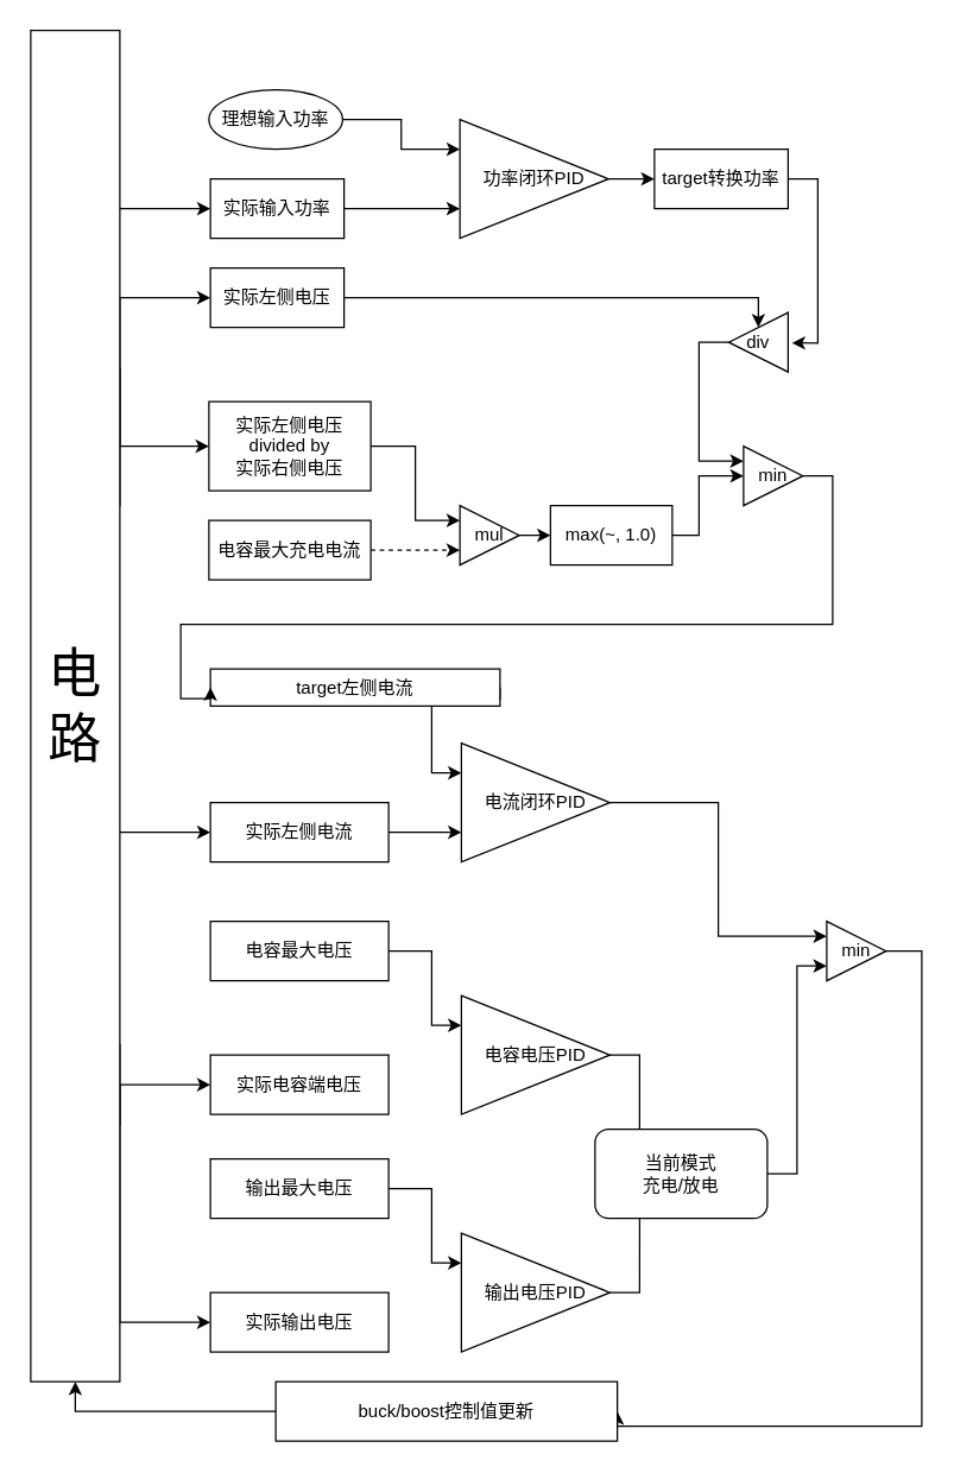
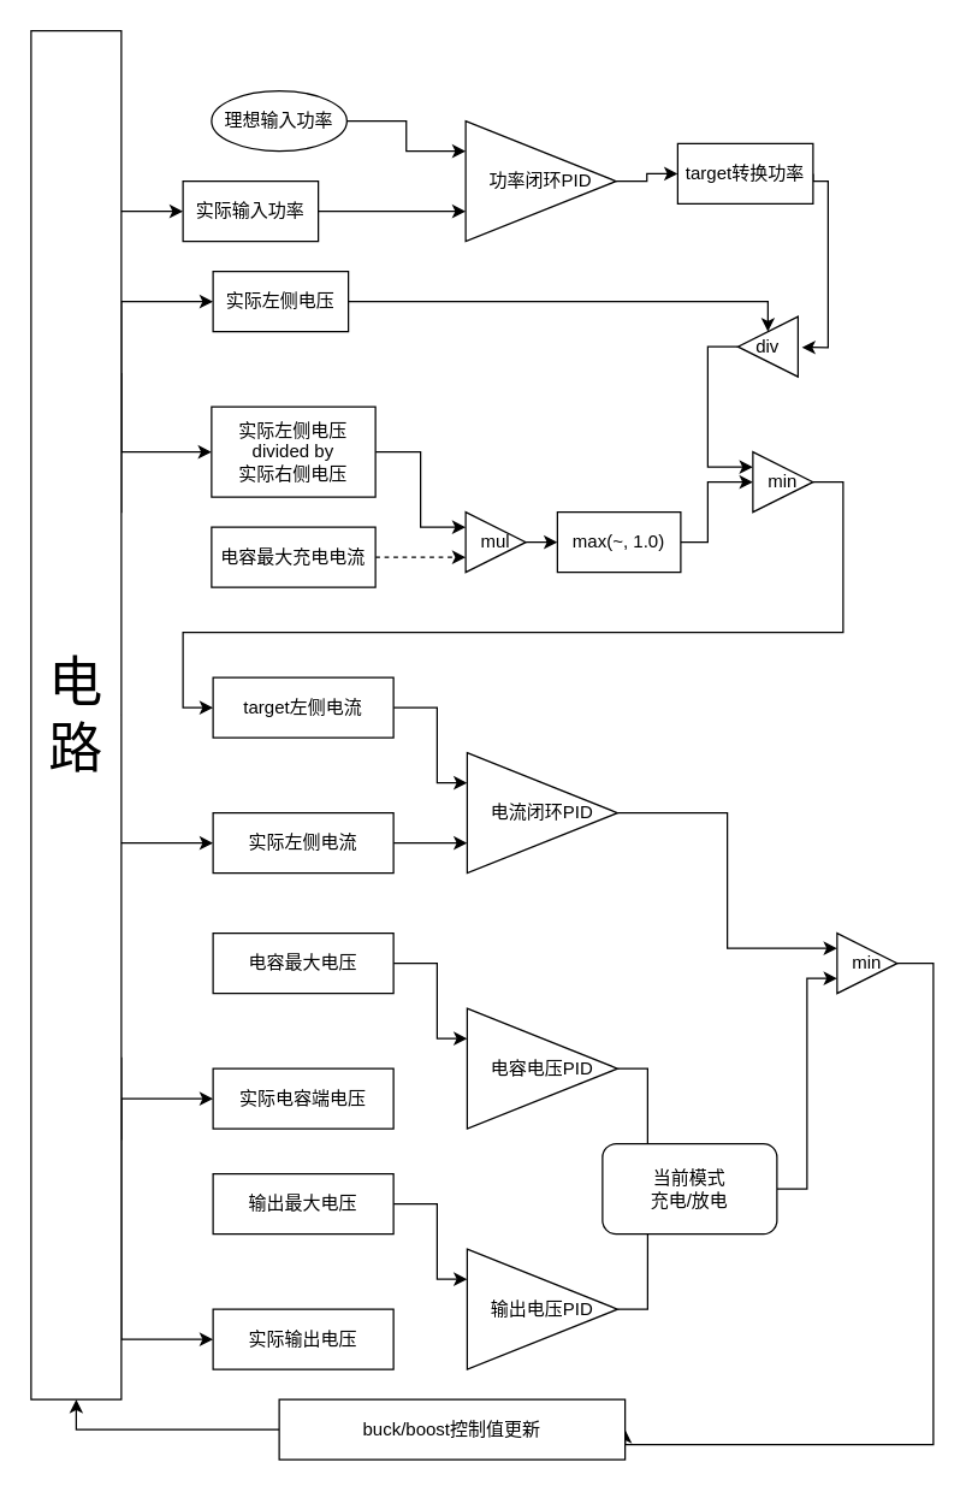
- <mxCell id="9" value="target转换功率" style="rounded=0;whiteSpace=wrap;html=1;" parent="1" vertex="1"><mxGeometry x="440" y="100" width="90" height="40" as="geometry" /></mxCell>
+ <mxCell id="9" value="target转换功率" style="rounded=0;whiteSpace=wrap;html=1;" parent="1" vertex="1"><mxGeometry x="450" y="95" width="90" height="40" as="geometry" /></mxCell>
- <mxCell id="5" value="实际输入功率" style="rounded=0;whiteSpace=wrap;html=1;" parent="1" vertex="1"><mxGeometry x="141" y="120" width="90" height="40" as="geometry" /></mxCell>
+ <mxCell id="5" value="实际输入功率" style="rounded=0;whiteSpace=wrap;html=1;" parent="1" vertex="1"><mxGeometry x="121" y="120" width="90" height="40" as="geometry" /></mxCell>
- <mxCell id="38" value="target左侧电流" style="rounded=0;whiteSpace=wrap;html=1;" parent="1" vertex="1"><mxGeometry x="141" y="450" width="195" height="25" as="geometry" /></mxCell>
+ <mxCell id="38" value="target左侧电流" style="rounded=0;whiteSpace=wrap;html=1;" parent="1" vertex="1"><mxGeometry x="141" y="450" width="120" height="40" as="geometry" /></mxCell>
